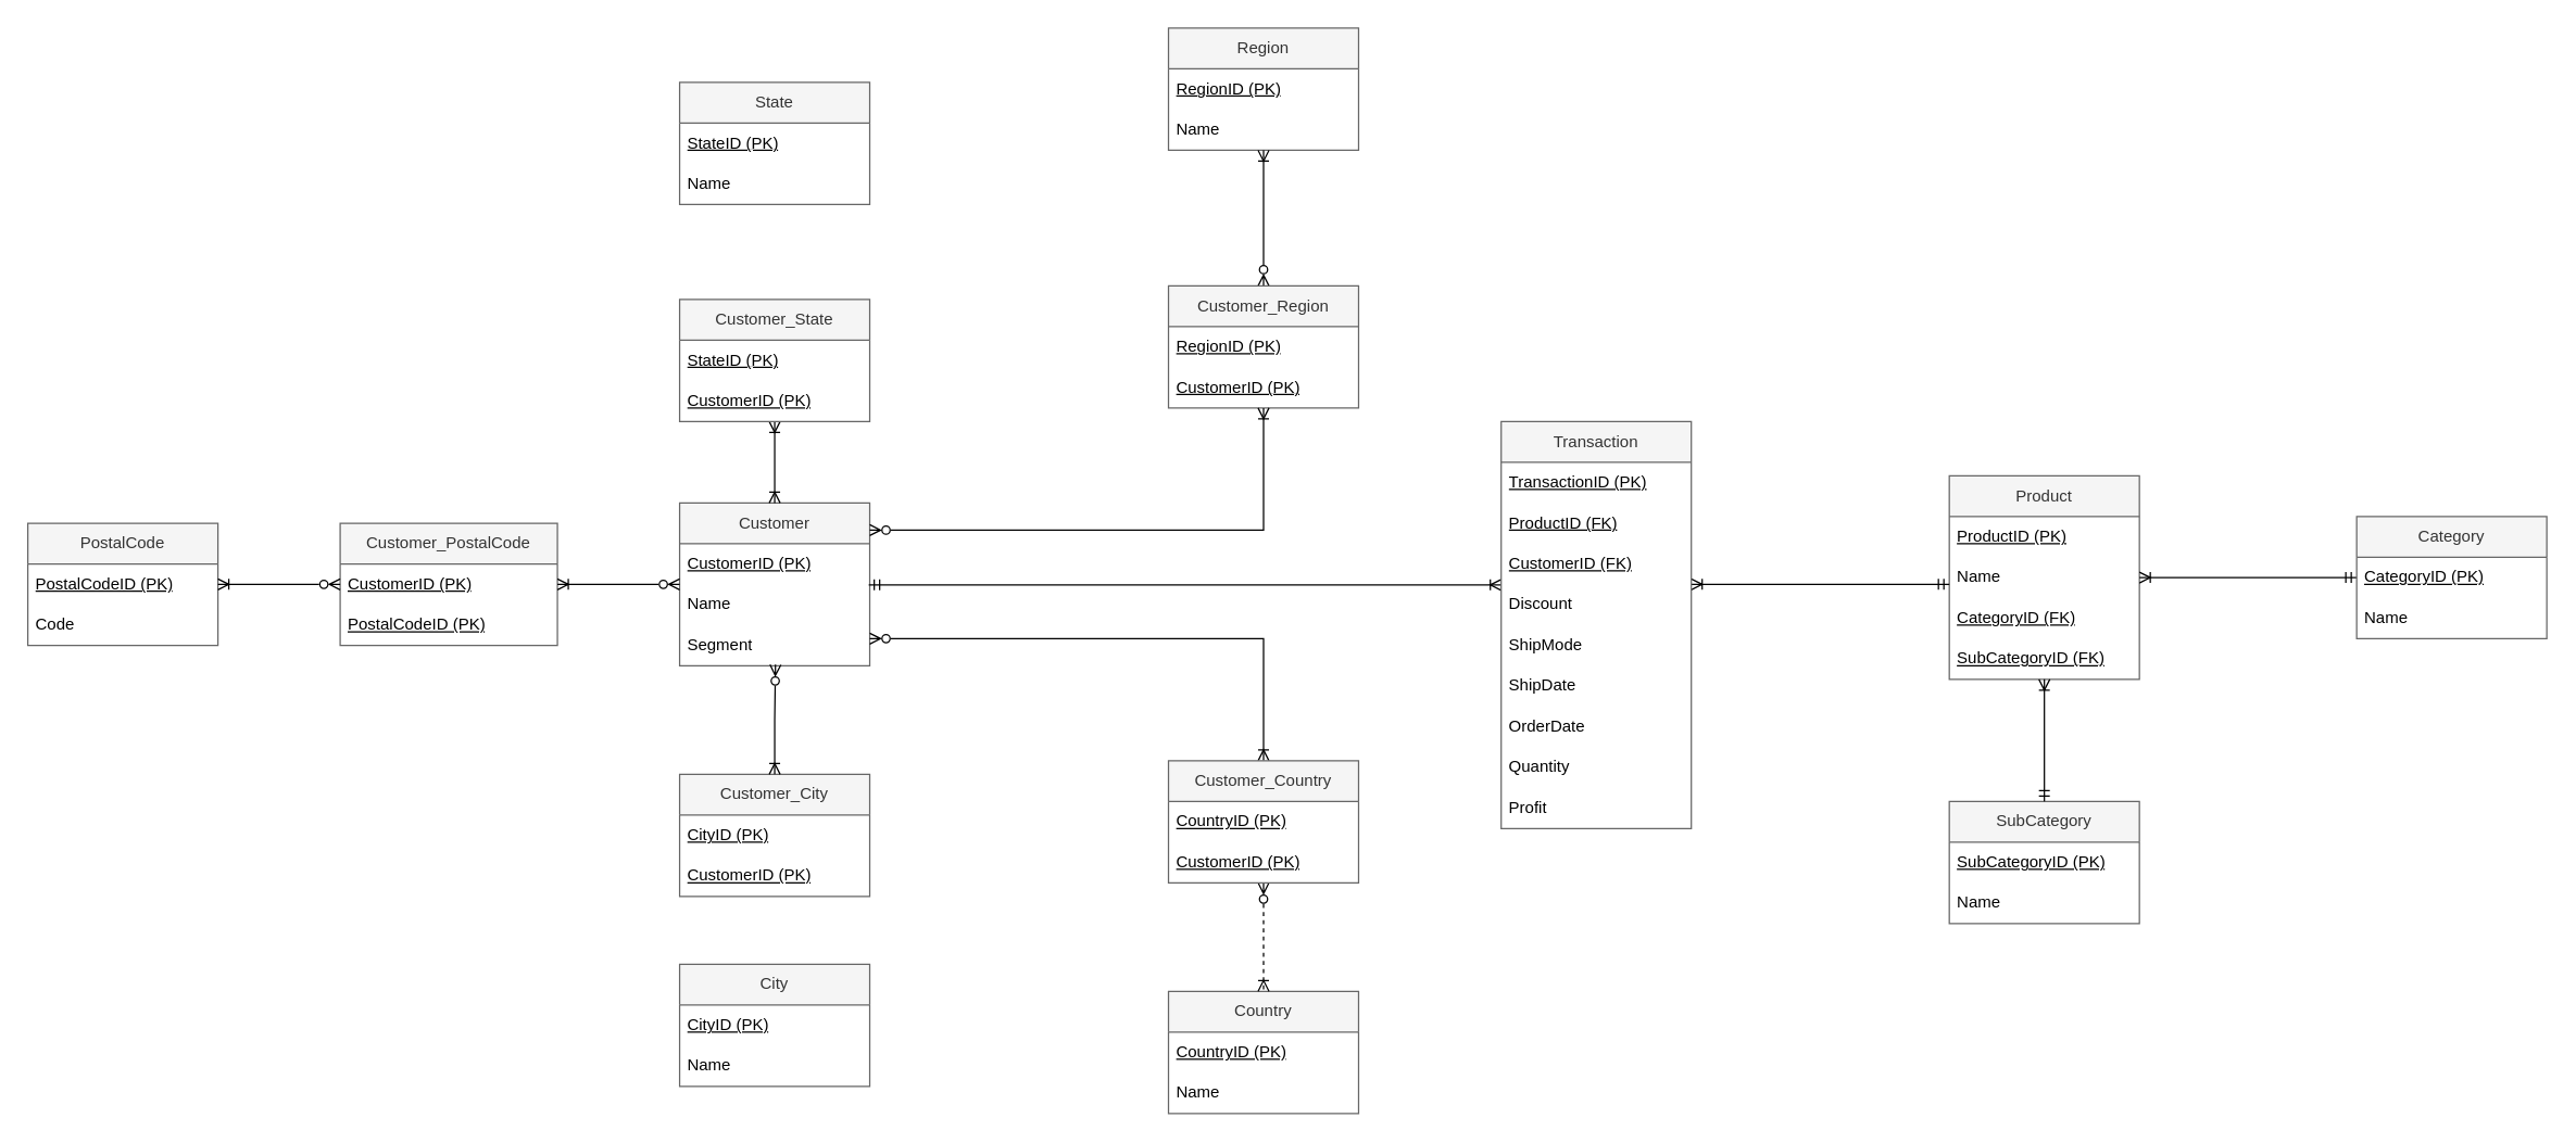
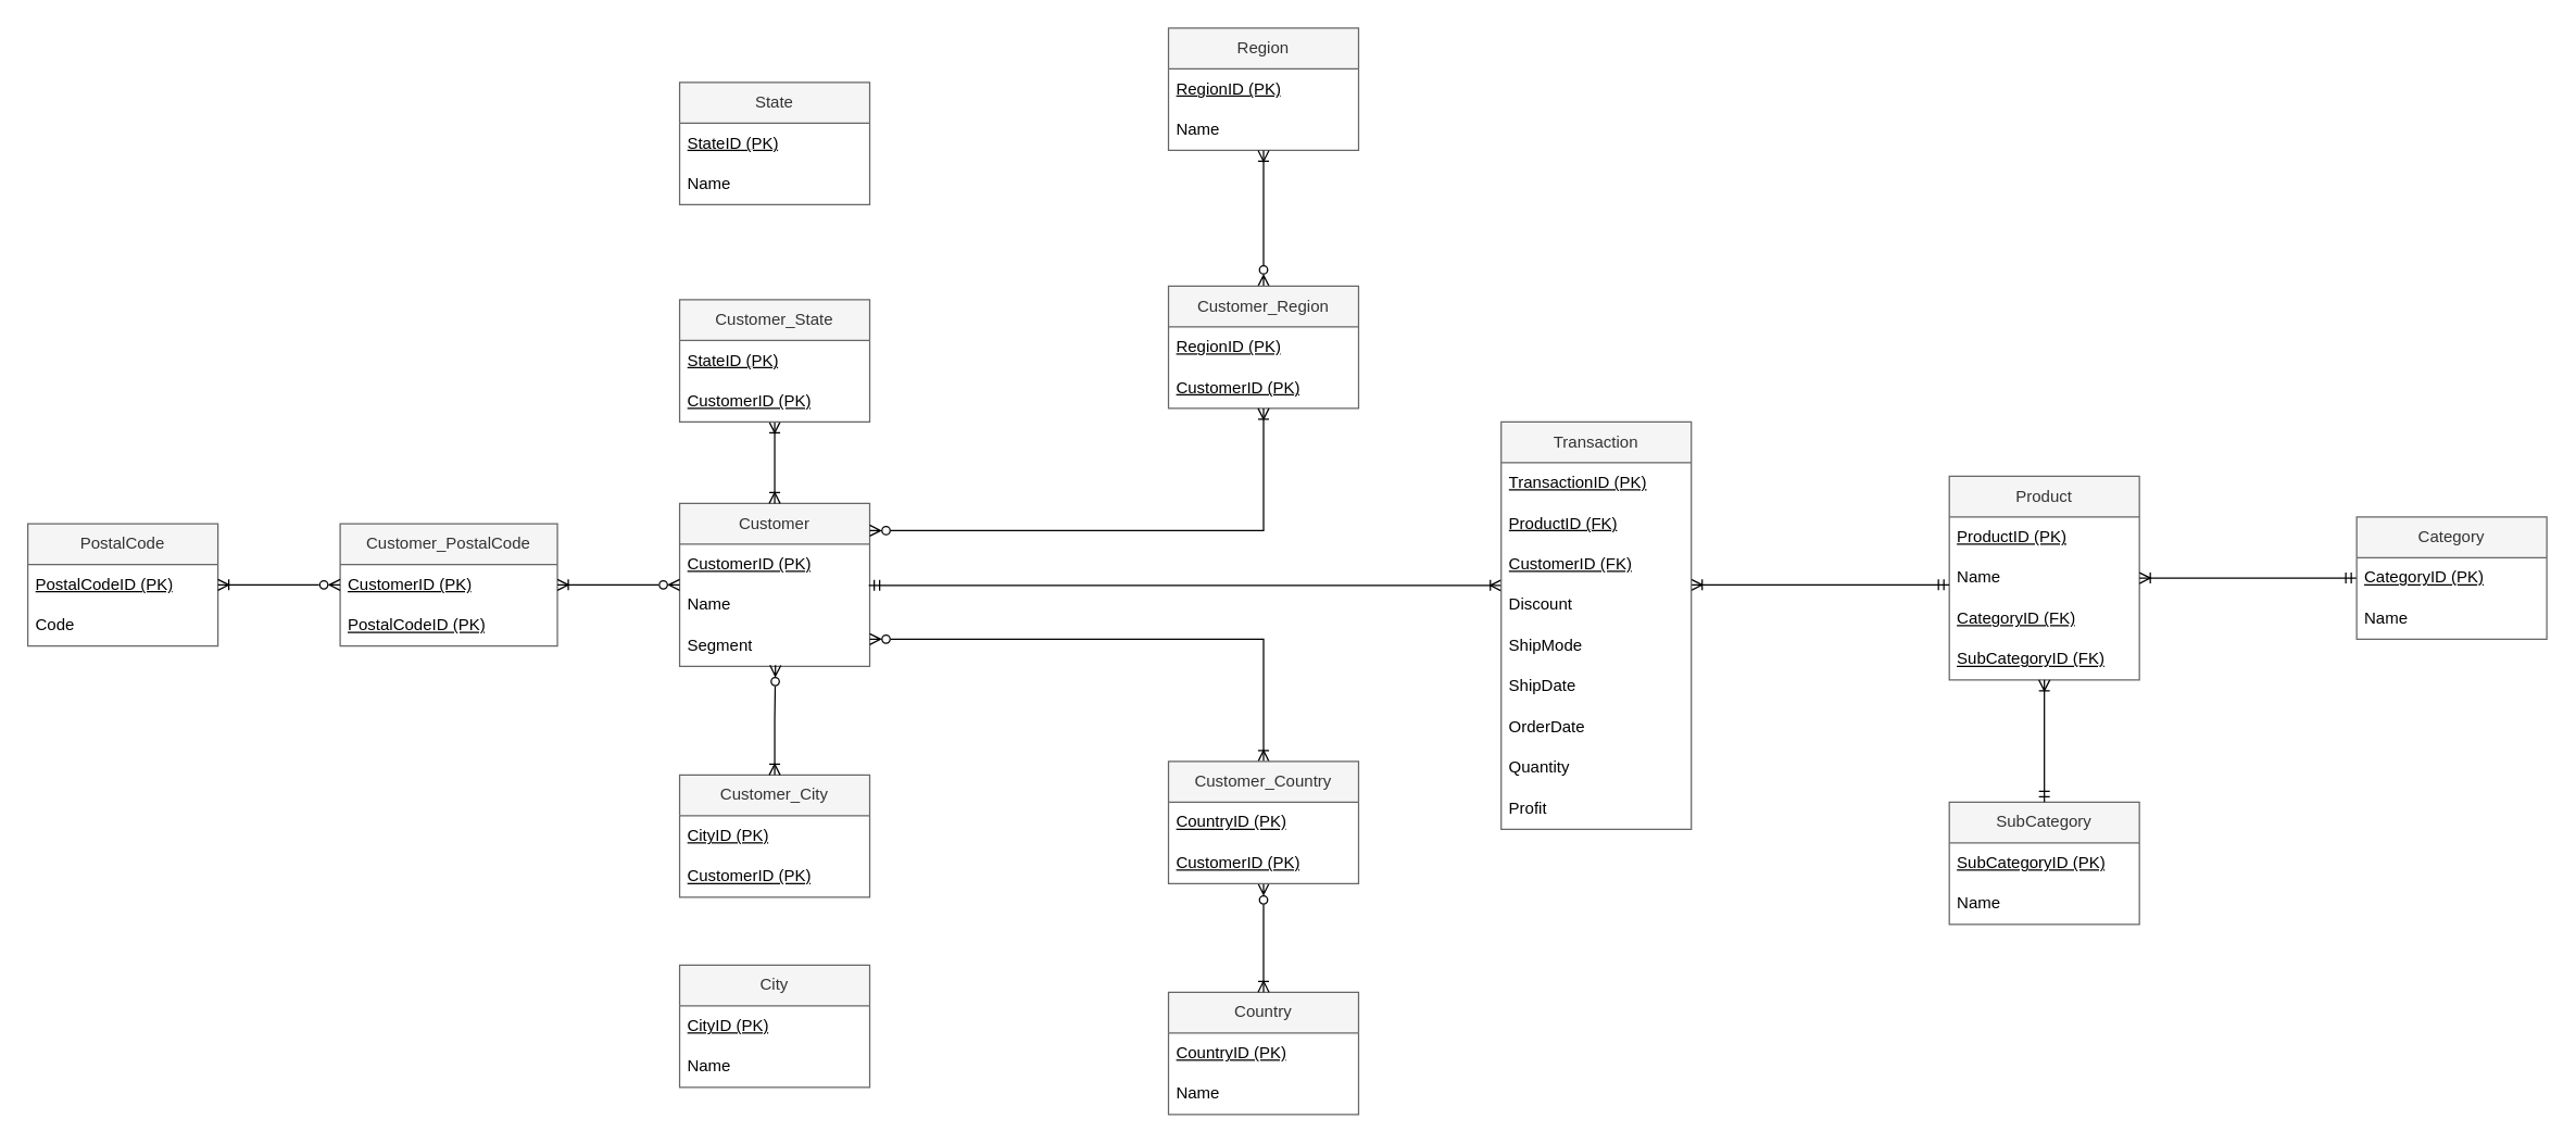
- <mxCell id="55" style="edgeStyle=orthogonalEdgeStyle;rounded=0;orthogonalLoop=1;jettySize=auto;html=1;endArrow=ERoneToMany;endFill=0;startArrow=ERzeroToMany;startFill=0;dashed=1;" parent="1" source="57" target="23" edge="1"><mxGeometry relative="1" as="geometry" /></mxCell>
+ <mxCell id="55" style="edgeStyle=orthogonalEdgeStyle;rounded=0;orthogonalLoop=1;jettySize=auto;html=1;endArrow=ERoneToMany;endFill=0;startArrow=ERzeroToMany;startFill=0;" parent="1" source="57" target="23" edge="1"><mxGeometry relative="1" as="geometry" /></mxCell>
